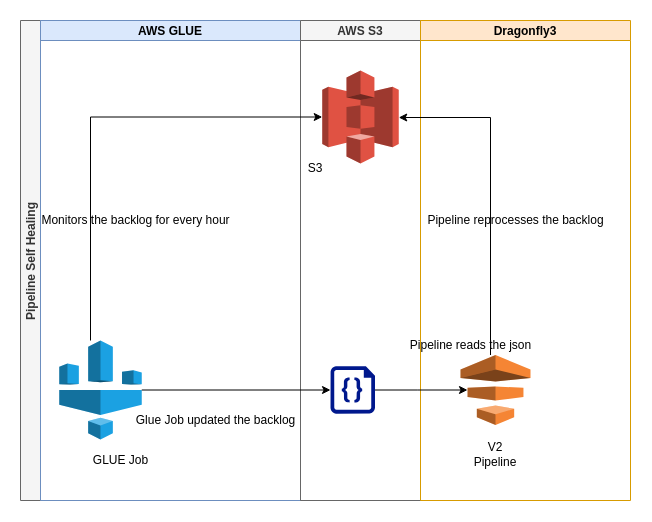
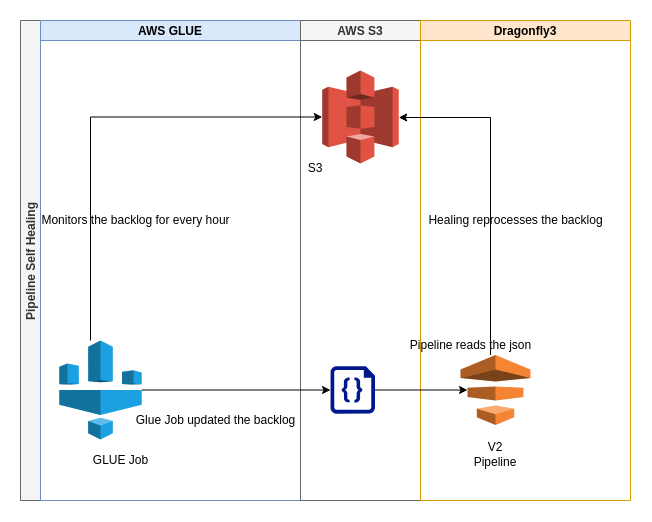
- <mxCell id="18" value="Pipeline reprocesses the backlog&lt;br&gt;" style="text;html=1;align=center;verticalAlign=middle;resizable=0;points=[];autosize=1;strokeColor=none;fillColor=none;" vertex="1" parent="14"><mxGeometry y="190" width="190" height="20" as="geometry" /></mxCell>
+ <mxCell id="18" value="Healing reprocesses the backlog&lt;br&gt;" style="text;html=1;align=center;verticalAlign=middle;resizable=0;points=[];autosize=1;strokeColor=none;fillColor=none;" vertex="1" parent="14"><mxGeometry y="190" width="190" height="20" as="geometry" /></mxCell>
